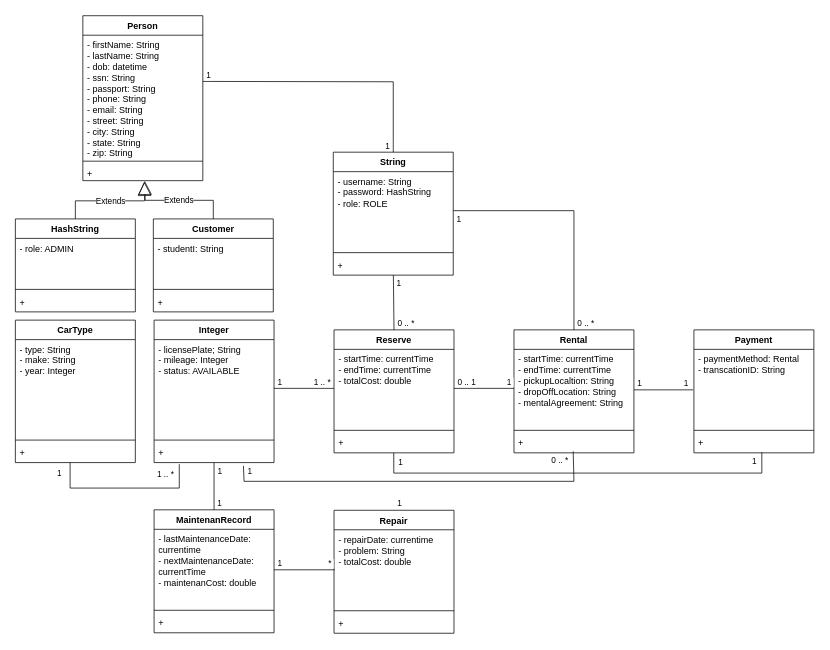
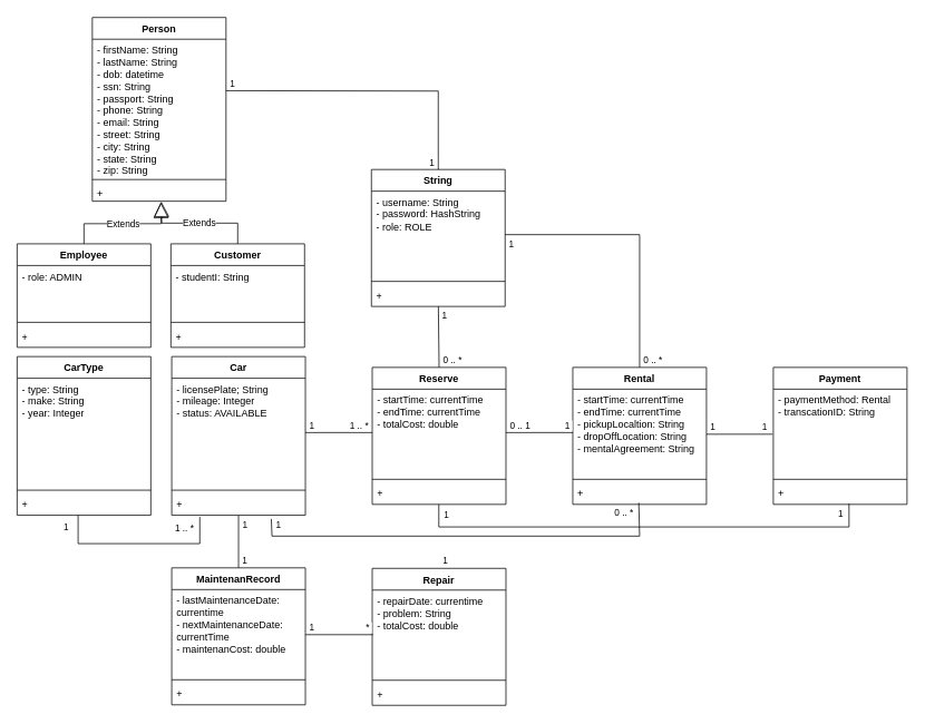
- <mxCell id="62" value="HashString" style="swimlane;fontStyle=1;align=center;verticalAlign=top;childLayout=stackLayout;horizontal=1;startSize=26;horizontalStack=0;resizeParent=1;resizeParentMax=0;resizeLast=0;collapsible=1;marginBottom=0;whiteSpace=wrap;html=1;" vertex="1" parent="1"><mxGeometry x="20" y="291" width="160" height="124" as="geometry" /></mxCell>
+ <mxCell id="62" value="Employee" style="swimlane;fontStyle=1;align=center;verticalAlign=top;childLayout=stackLayout;horizontal=1;startSize=26;horizontalStack=0;resizeParent=1;resizeParentMax=0;resizeLast=0;collapsible=1;marginBottom=0;whiteSpace=wrap;html=1;" vertex="1" parent="1"><mxGeometry x="20" y="291" width="160" height="124" as="geometry" /></mxCell>
- <mxCell id="2" value="Integer" style="swimlane;fontStyle=1;align=center;verticalAlign=top;childLayout=stackLayout;horizontal=1;startSize=26;horizontalStack=0;resizeParent=1;resizeParentMax=0;resizeLast=0;collapsible=1;marginBottom=0;whiteSpace=wrap;html=1;" vertex="1" parent="1"><mxGeometry x="205" y="426" width="160" height="190" as="geometry" /></mxCell>
+ <mxCell id="2" value="Car" style="swimlane;fontStyle=1;align=center;verticalAlign=top;childLayout=stackLayout;horizontal=1;startSize=26;horizontalStack=0;resizeParent=1;resizeParentMax=0;resizeLast=0;collapsible=1;marginBottom=0;whiteSpace=wrap;html=1;" vertex="1" parent="1"><mxGeometry x="205" y="426" width="160" height="190" as="geometry" /></mxCell>
